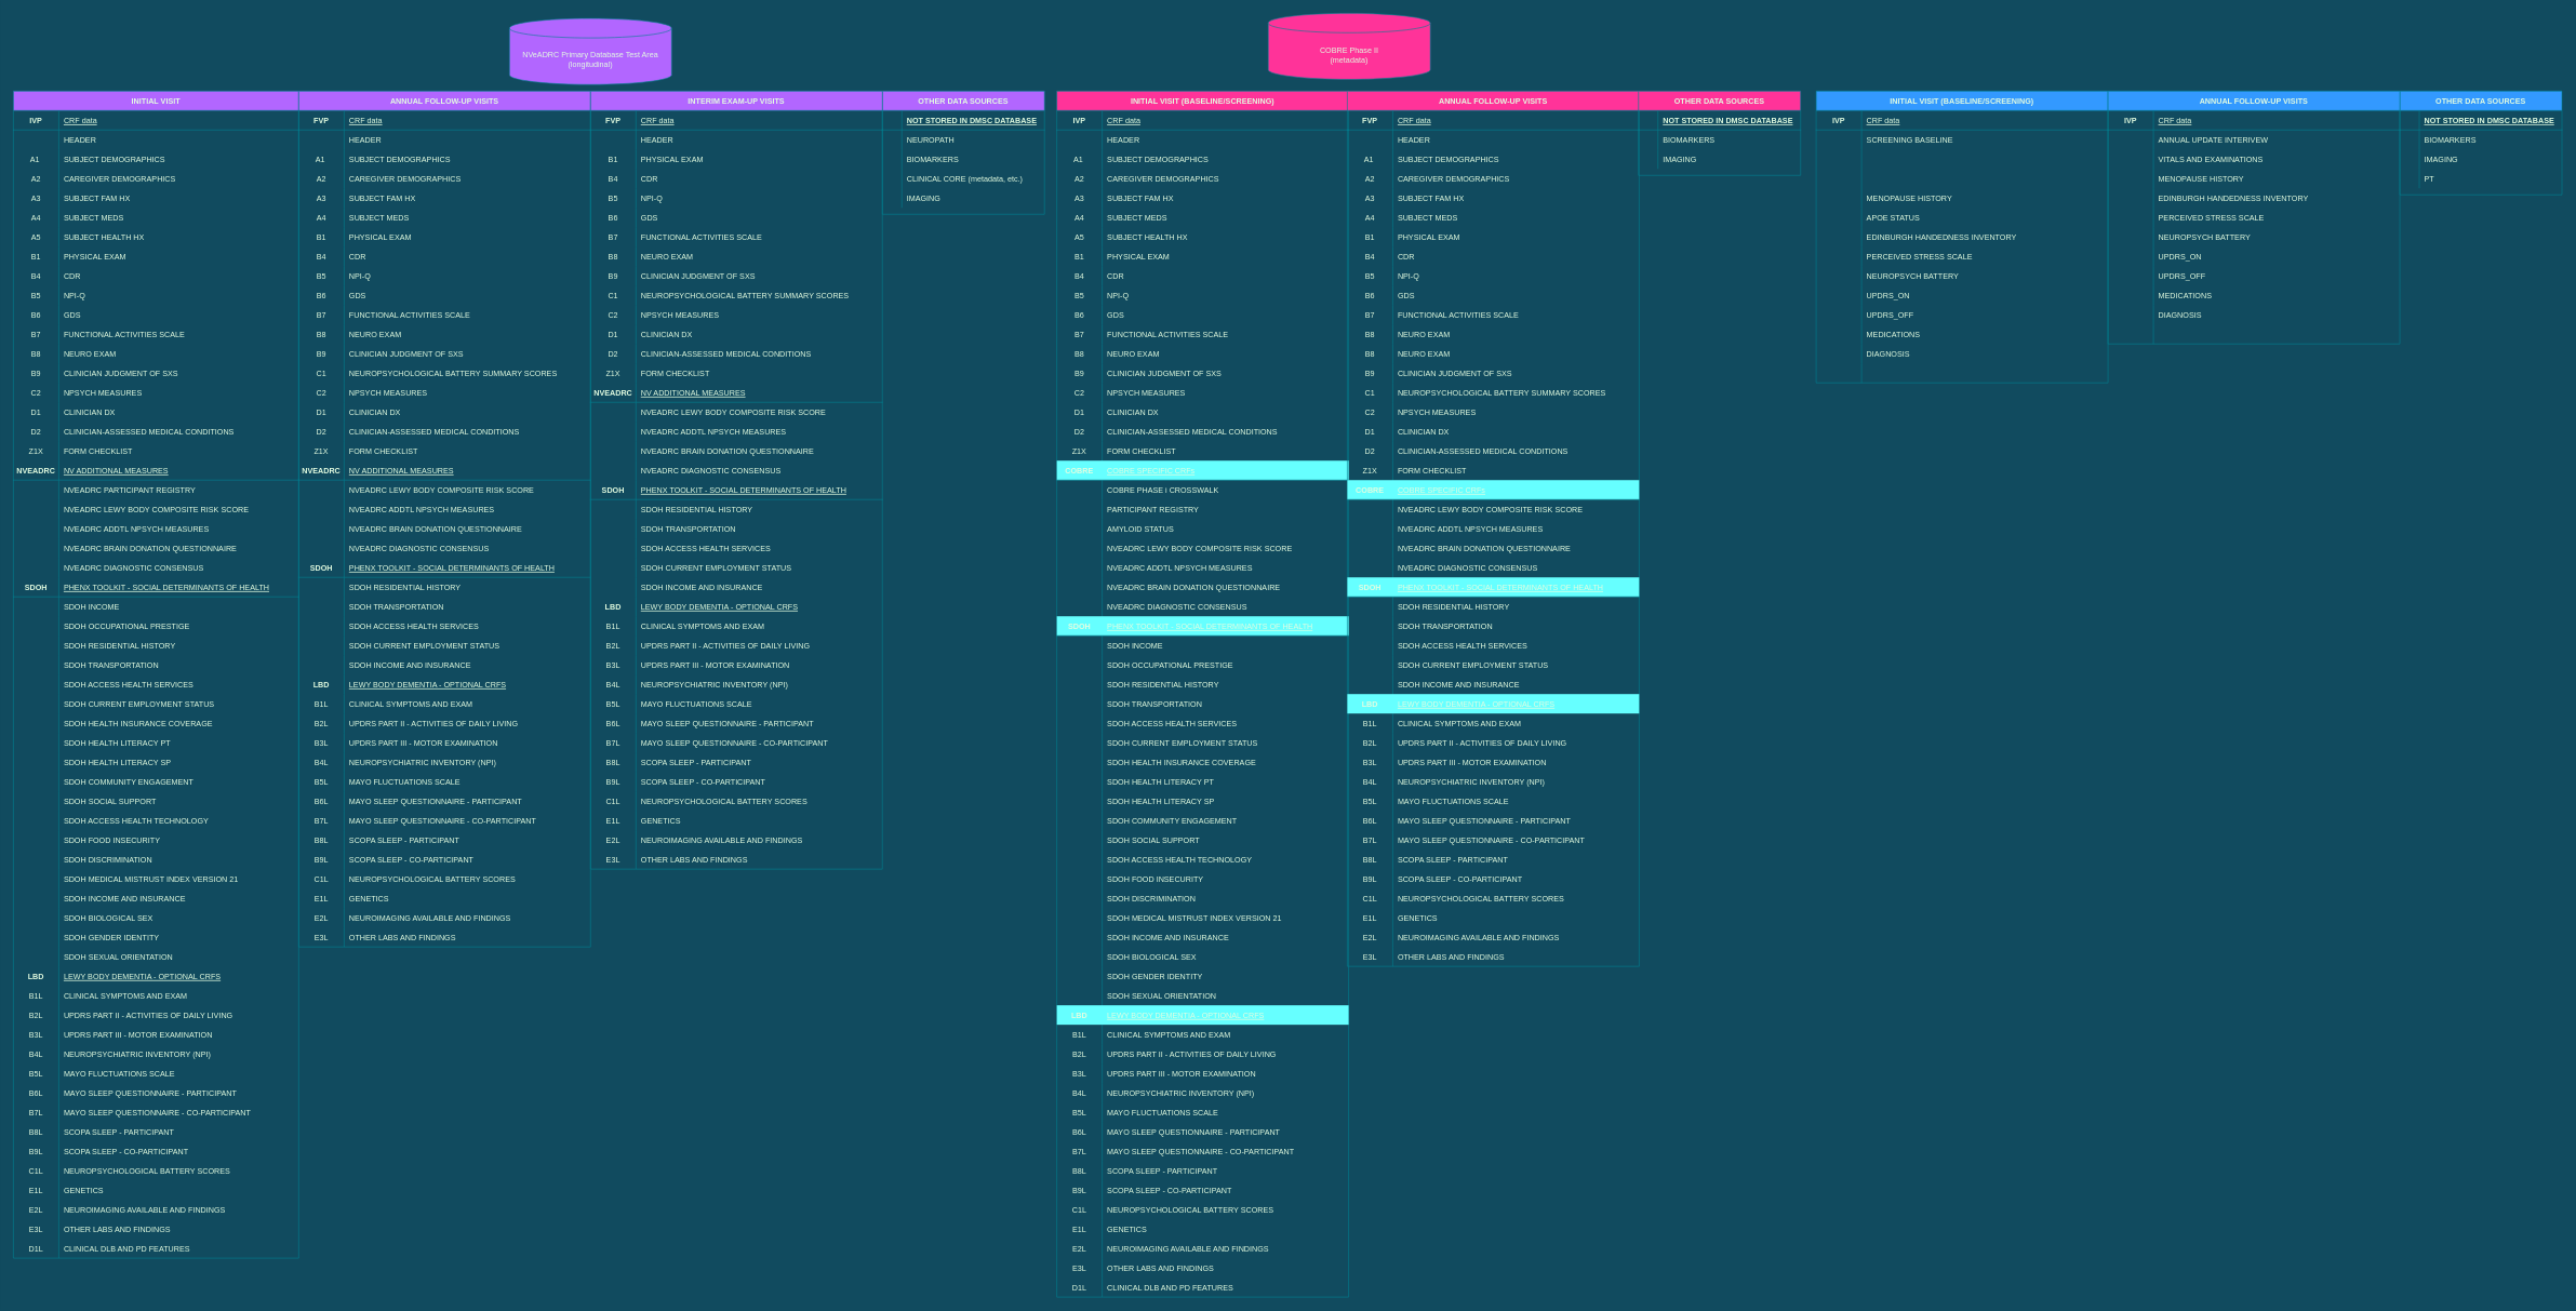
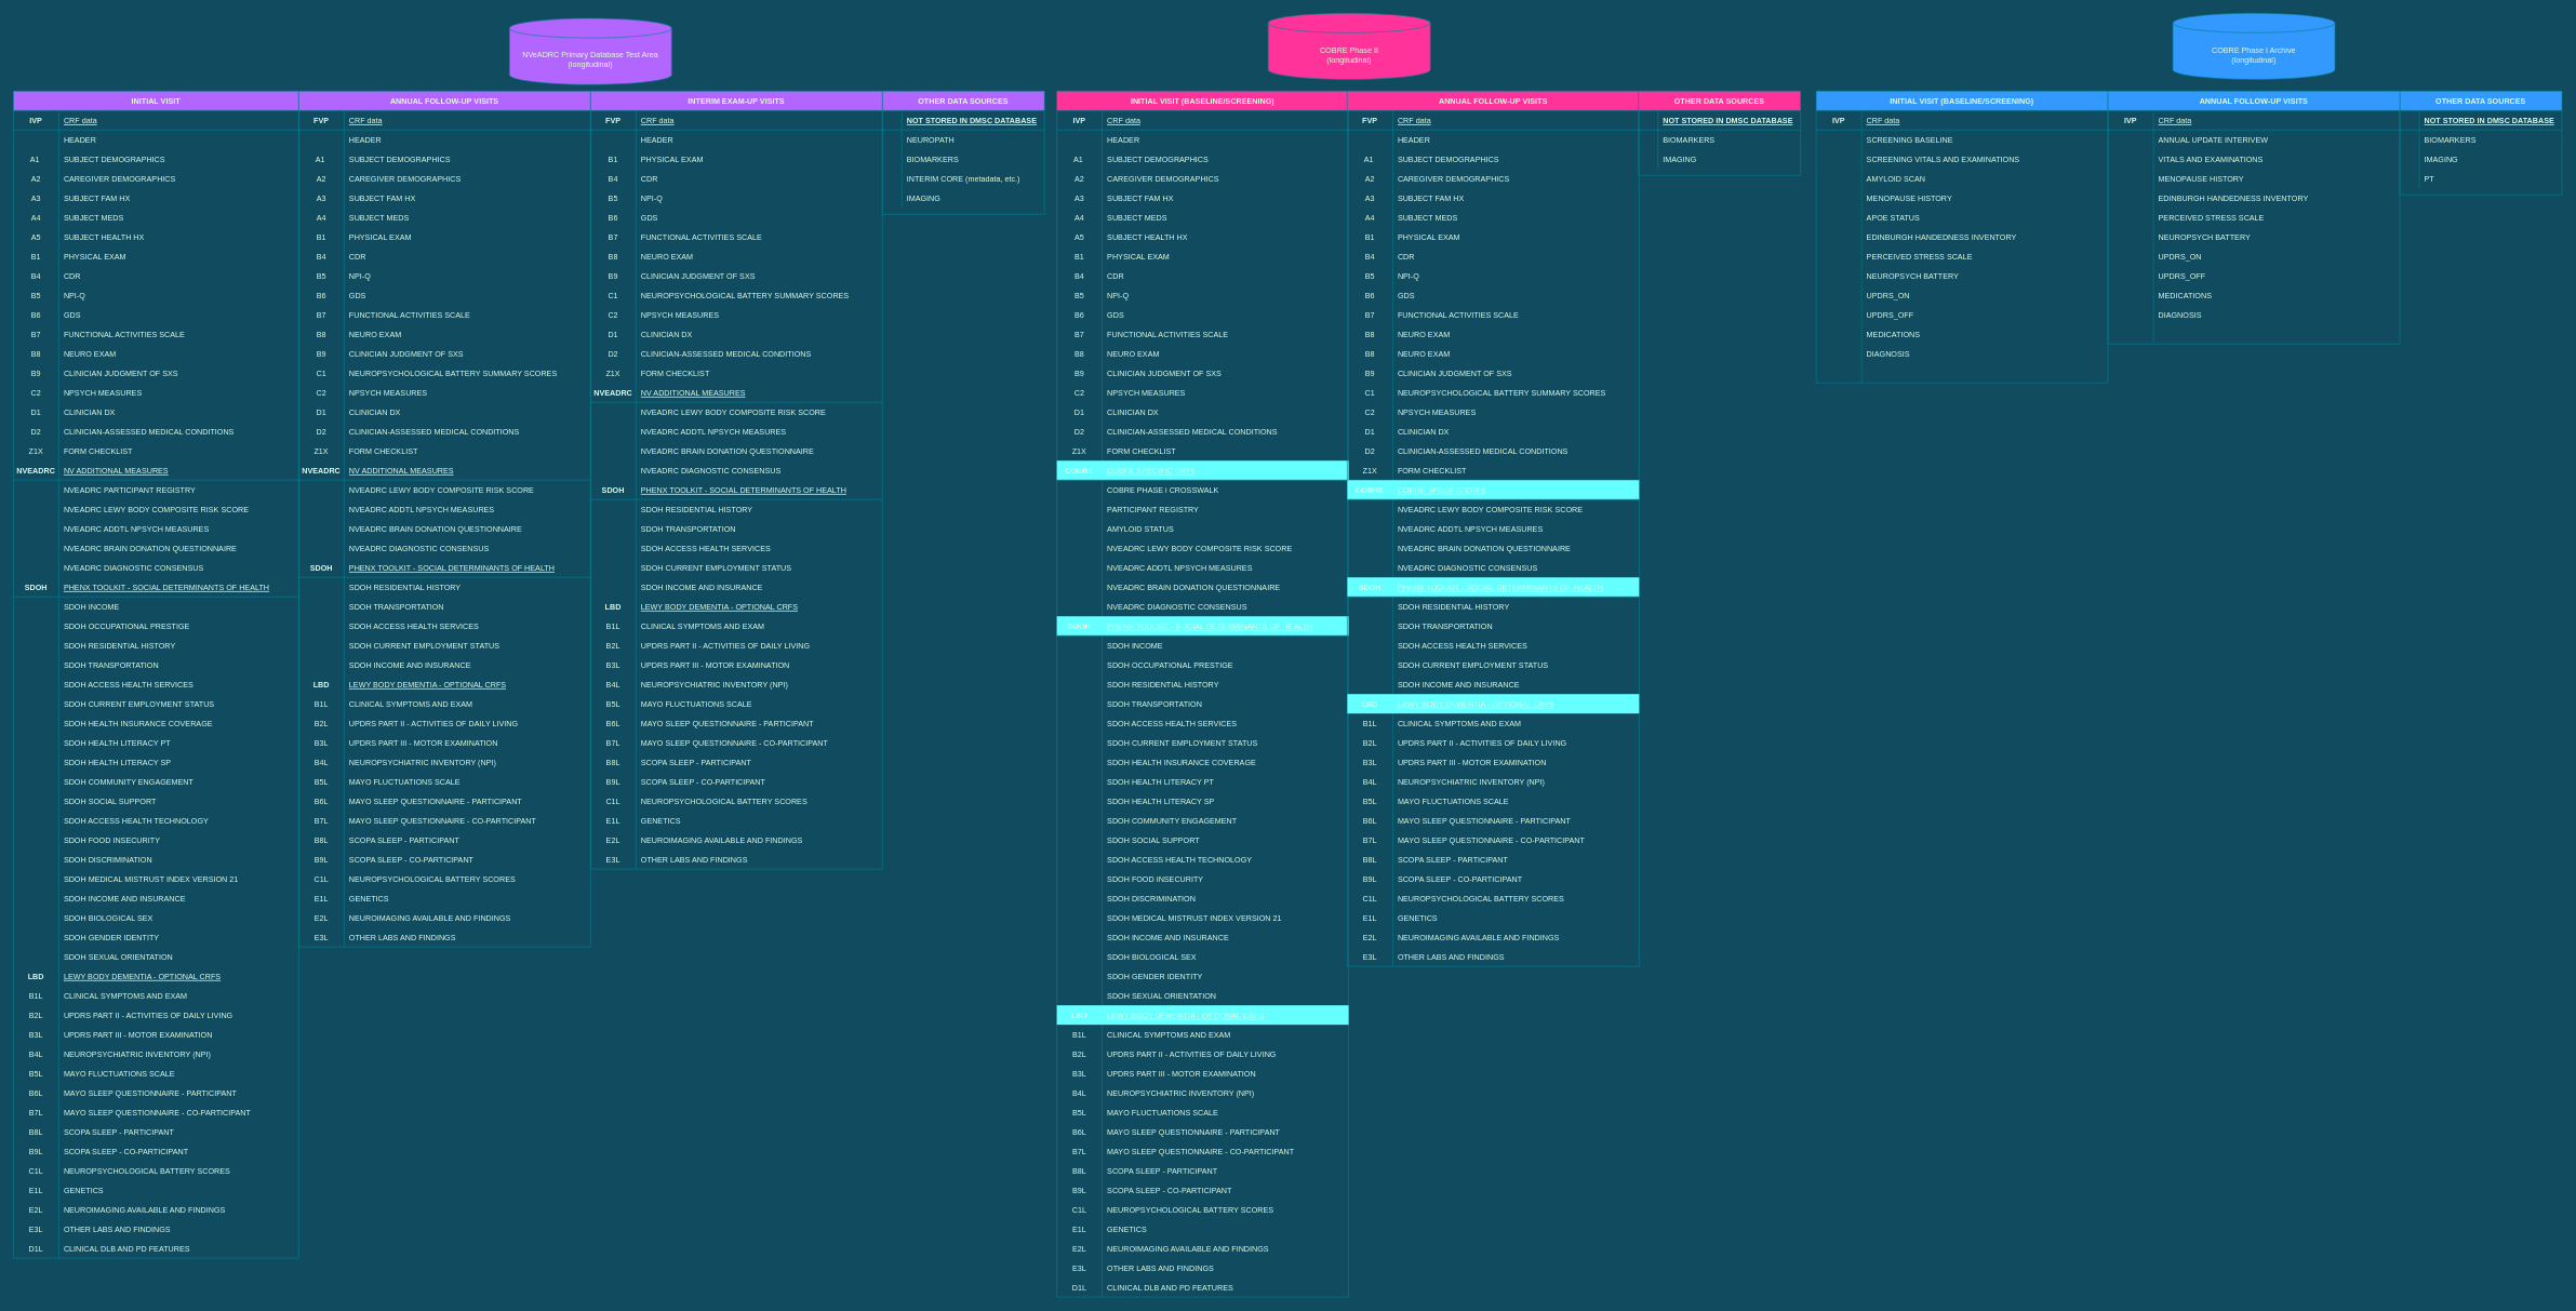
+ <mxCell id="817" value="&lt;div&gt;COBRE Phase I Archive&lt;/div&gt;&lt;div&gt;(longitudinal)&lt;br&gt;&lt;/div&gt;" style="shape=cylinder3;whiteSpace=wrap;html=1;boundedLbl=1;backgroundOutline=1;size=15;fillColor=#3399FF;strokeColor=#028090;fontColor=#E4FDE1;" parent="1" vertex="1"><mxGeometry x="3350" y="20" width="250" height="102" as="geometry" /></mxCell>
- <mxCell id="763" value="&lt;div&gt;COBRE Phase II&lt;/div&gt;&lt;div&gt;(metadata)&lt;br&gt;&lt;/div&gt;" style="shape=cylinder3;whiteSpace=wrap;html=1;boundedLbl=1;backgroundOutline=1;size=15;fillColor=#FF3399;strokeColor=#028090;fontColor=#E4FDE1;" parent="1" vertex="1"><mxGeometry x="1955" y="20" width="250" height="102" as="geometry" /></mxCell>
+ <mxCell id="763" value="&lt;div&gt;COBRE Phase II&lt;/div&gt;&lt;div&gt;(longitudinal)&lt;br&gt;&lt;/div&gt;" style="shape=cylinder3;whiteSpace=wrap;html=1;boundedLbl=1;backgroundOutline=1;size=15;fillColor=#FF3399;strokeColor=#028090;fontColor=#E4FDE1;" parent="1" vertex="1"><mxGeometry x="1955" y="20" width="250" height="102" as="geometry" /></mxCell>
+ <mxCell id="783" value="SCREENING VITALS AND EXAMINATIONS" style="shape=partialRectangle;overflow=hidden;connectable=0;fillColor=none;top=0;left=0;bottom=0;right=0;align=left;spacingLeft=6;strokeColor=#028090;fontColor=#E4FDE1;" parent="781" vertex="1"><mxGeometry x="70" width="380" height="30" as="geometry"><mxRectangle width="380" height="30" as="alternateBounds" /></mxGeometry></mxCell>
+ <mxCell id="786" value="AMYLOID SCAN" style="shape=partialRectangle;overflow=hidden;connectable=0;fillColor=none;top=0;left=0;bottom=0;right=0;align=left;spacingLeft=6;strokeColor=#028090;fontColor=#E4FDE1;" parent="784" vertex="1"><mxGeometry x="70" width="380" height="30" as="geometry"><mxRectangle width="380" height="30" as="alternateBounds" /></mxGeometry></mxCell>
- <mxCell id="14" value="CLINICAL CORE (metadata, etc.)" style="shape=partialRectangle;overflow=hidden;connectable=0;fillColor=none;top=0;left=0;bottom=0;right=0;align=left;spacingLeft=6;strokeColor=#028090;fontColor=#E4FDE1;" parent="12" vertex="1"><mxGeometry x="30" width="220" height="30" as="geometry"><mxRectangle width="220" height="30" as="alternateBounds" /></mxGeometry></mxCell>
+ <mxCell id="14" value="INTERIM CORE (metadata, etc.)" style="shape=partialRectangle;overflow=hidden;connectable=0;fillColor=none;top=0;left=0;bottom=0;right=0;align=left;spacingLeft=6;strokeColor=#028090;fontColor=#E4FDE1;" parent="12" vertex="1"><mxGeometry x="30" width="220" height="30" as="geometry"><mxRectangle width="220" height="30" as="alternateBounds" /></mxGeometry></mxCell>
